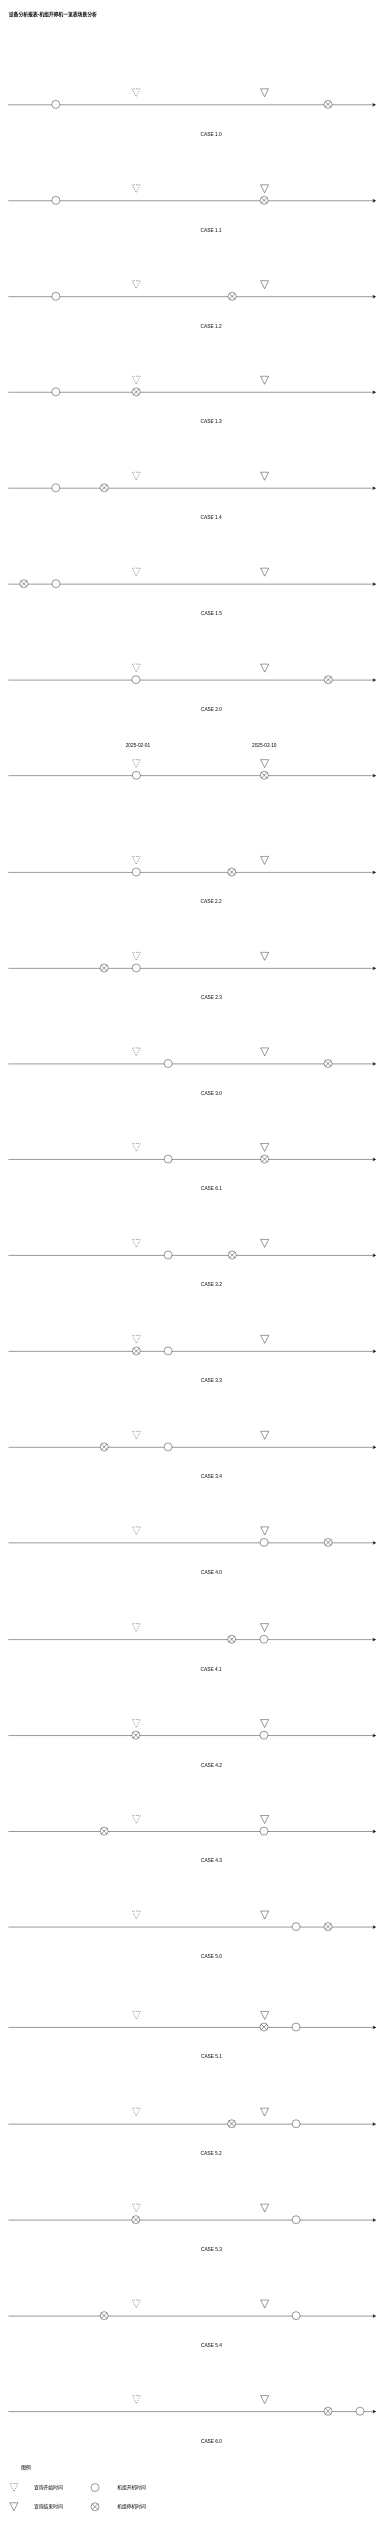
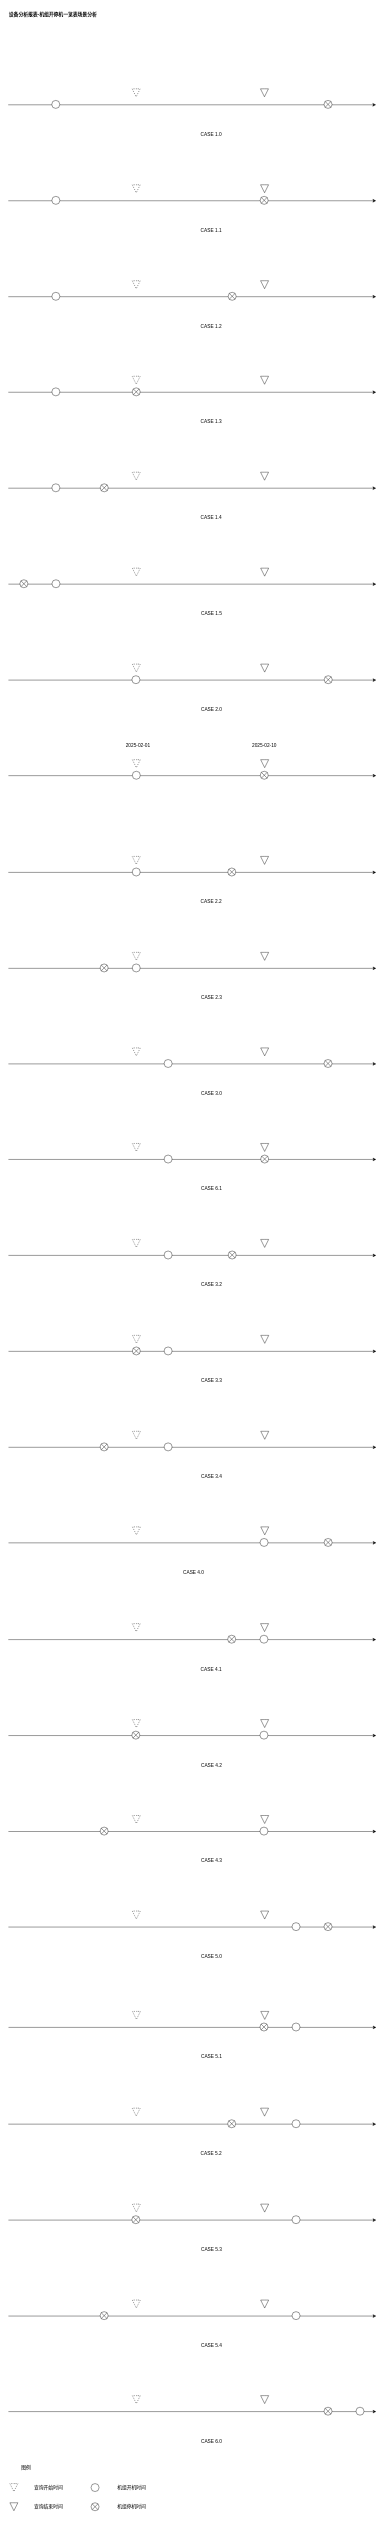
- <mxCell id="105" value="CASE 4.0" style="text;html=1;align=center;verticalAlign=middle;whiteSpace=wrap;rounded=0;labelBackgroundColor=none;" parent="1" vertex="1"><mxGeometry x="403.75" y="3916" width="250" height="30" as="geometry" /></mxCell>
+ <mxCell id="105" value="CASE 4.0" style="text;html=1;align=center;verticalAlign=middle;whiteSpace=wrap;rounded=0;labelBackgroundColor=none;" parent="1" vertex="1"><mxGeometry x="358.75" y="3916" width="250" height="30" as="geometry" /></mxCell>
